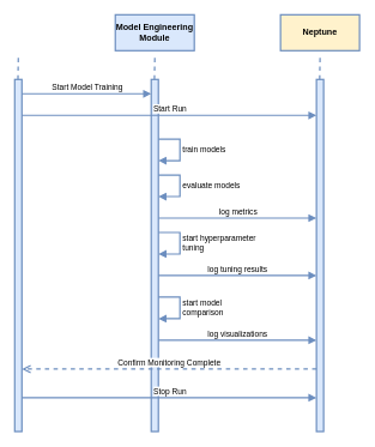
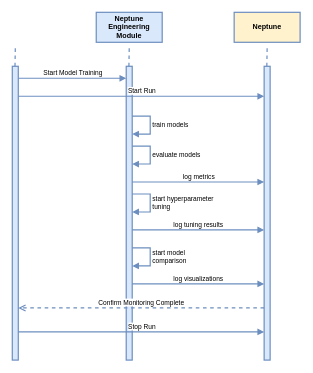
- <mxCell id="2" value="Model Engineering Module" style="html=1;whiteSpace=wrap;fillColor=#dae8fc;strokeColor=#6c8ebf;strokeWidth=2;fontStyle=1" vertex="1" parent="1"><mxGeometry x="160" y="20" width="110" height="50" as="geometry" /></mxCell>
+ <mxCell id="2" value="Neptune Engineering Module" style="html=1;whiteSpace=wrap;fillColor=#dae8fc;strokeColor=#6c8ebf;strokeWidth=2;fontStyle=1" vertex="1" parent="1"><mxGeometry x="160" y="20" width="110" height="50" as="geometry" /></mxCell>
